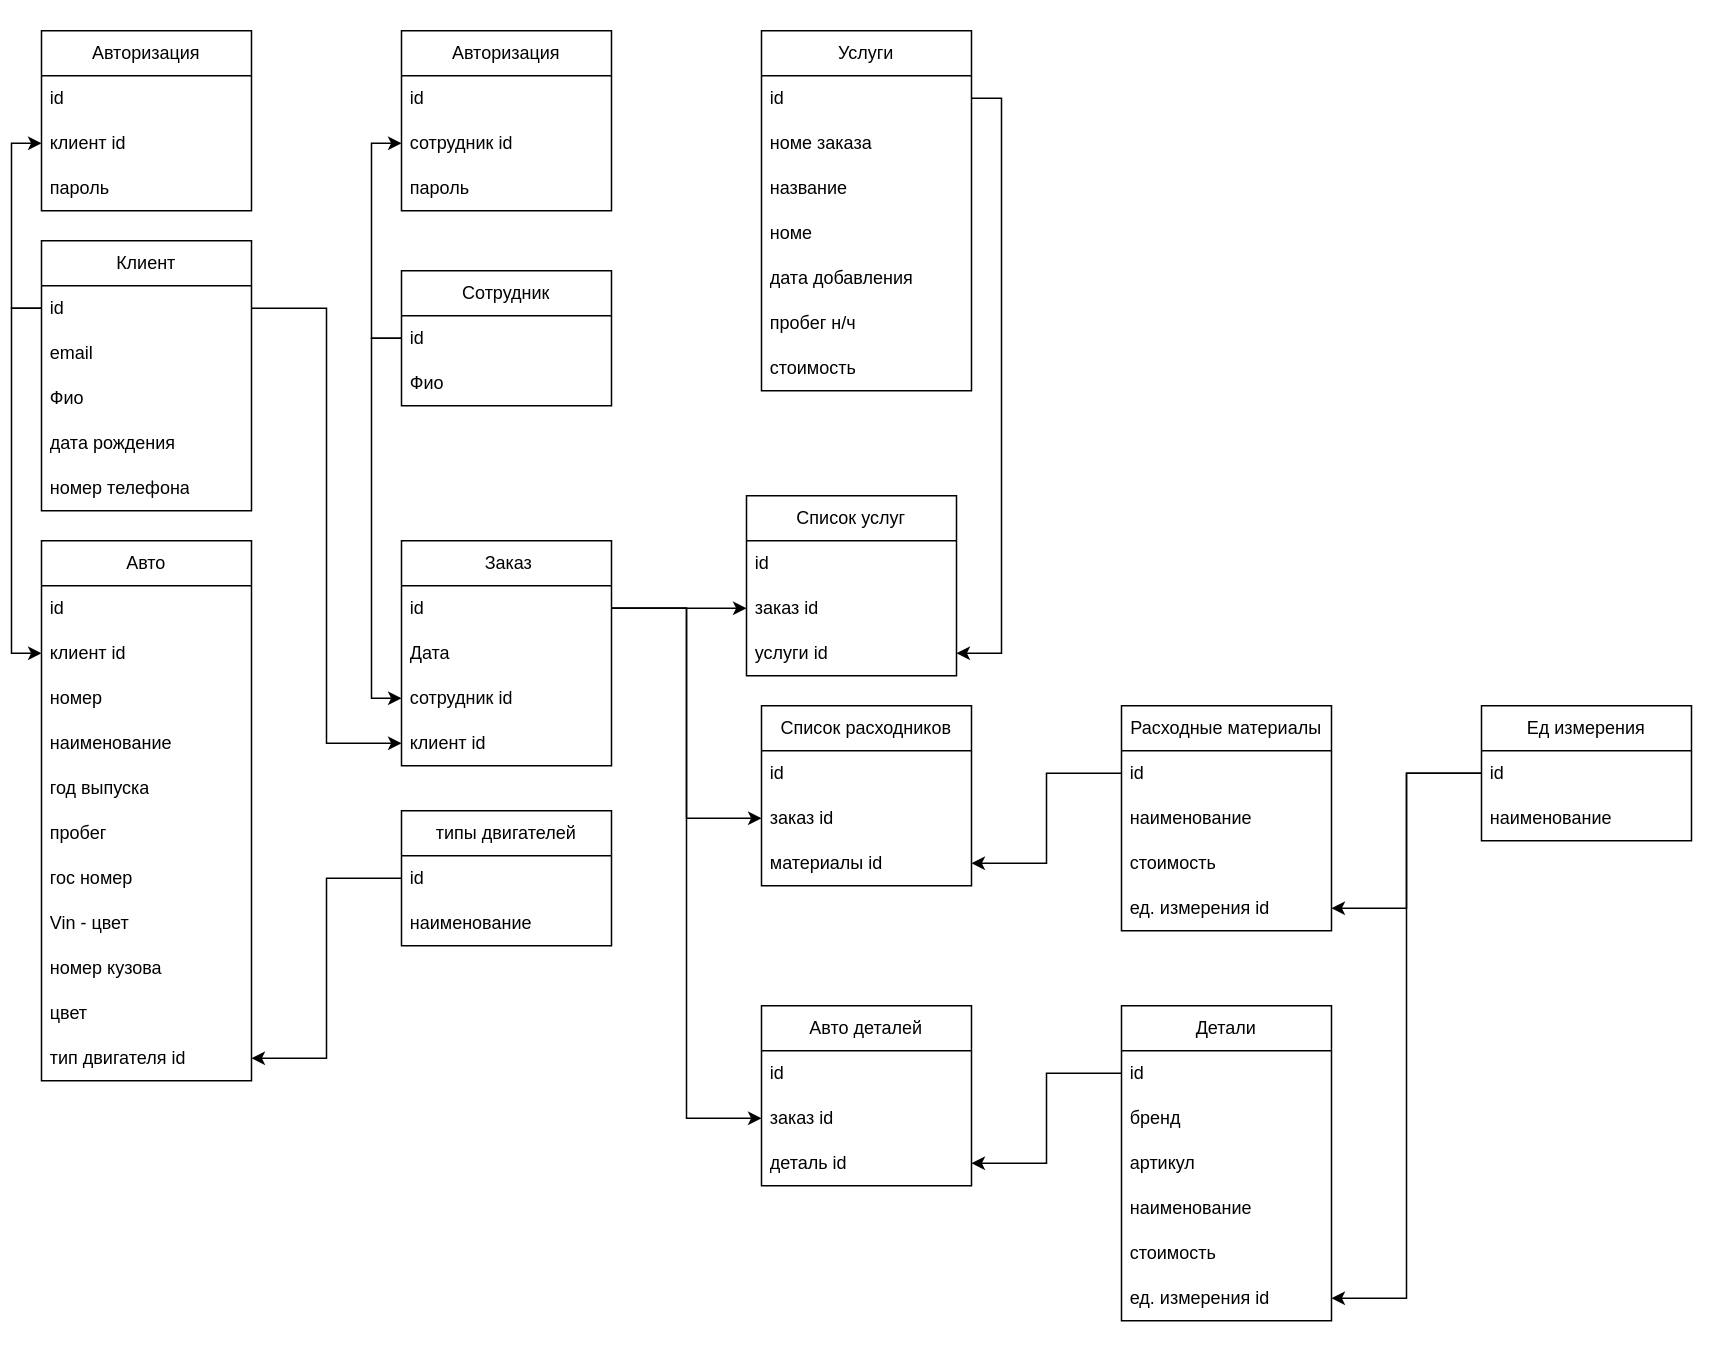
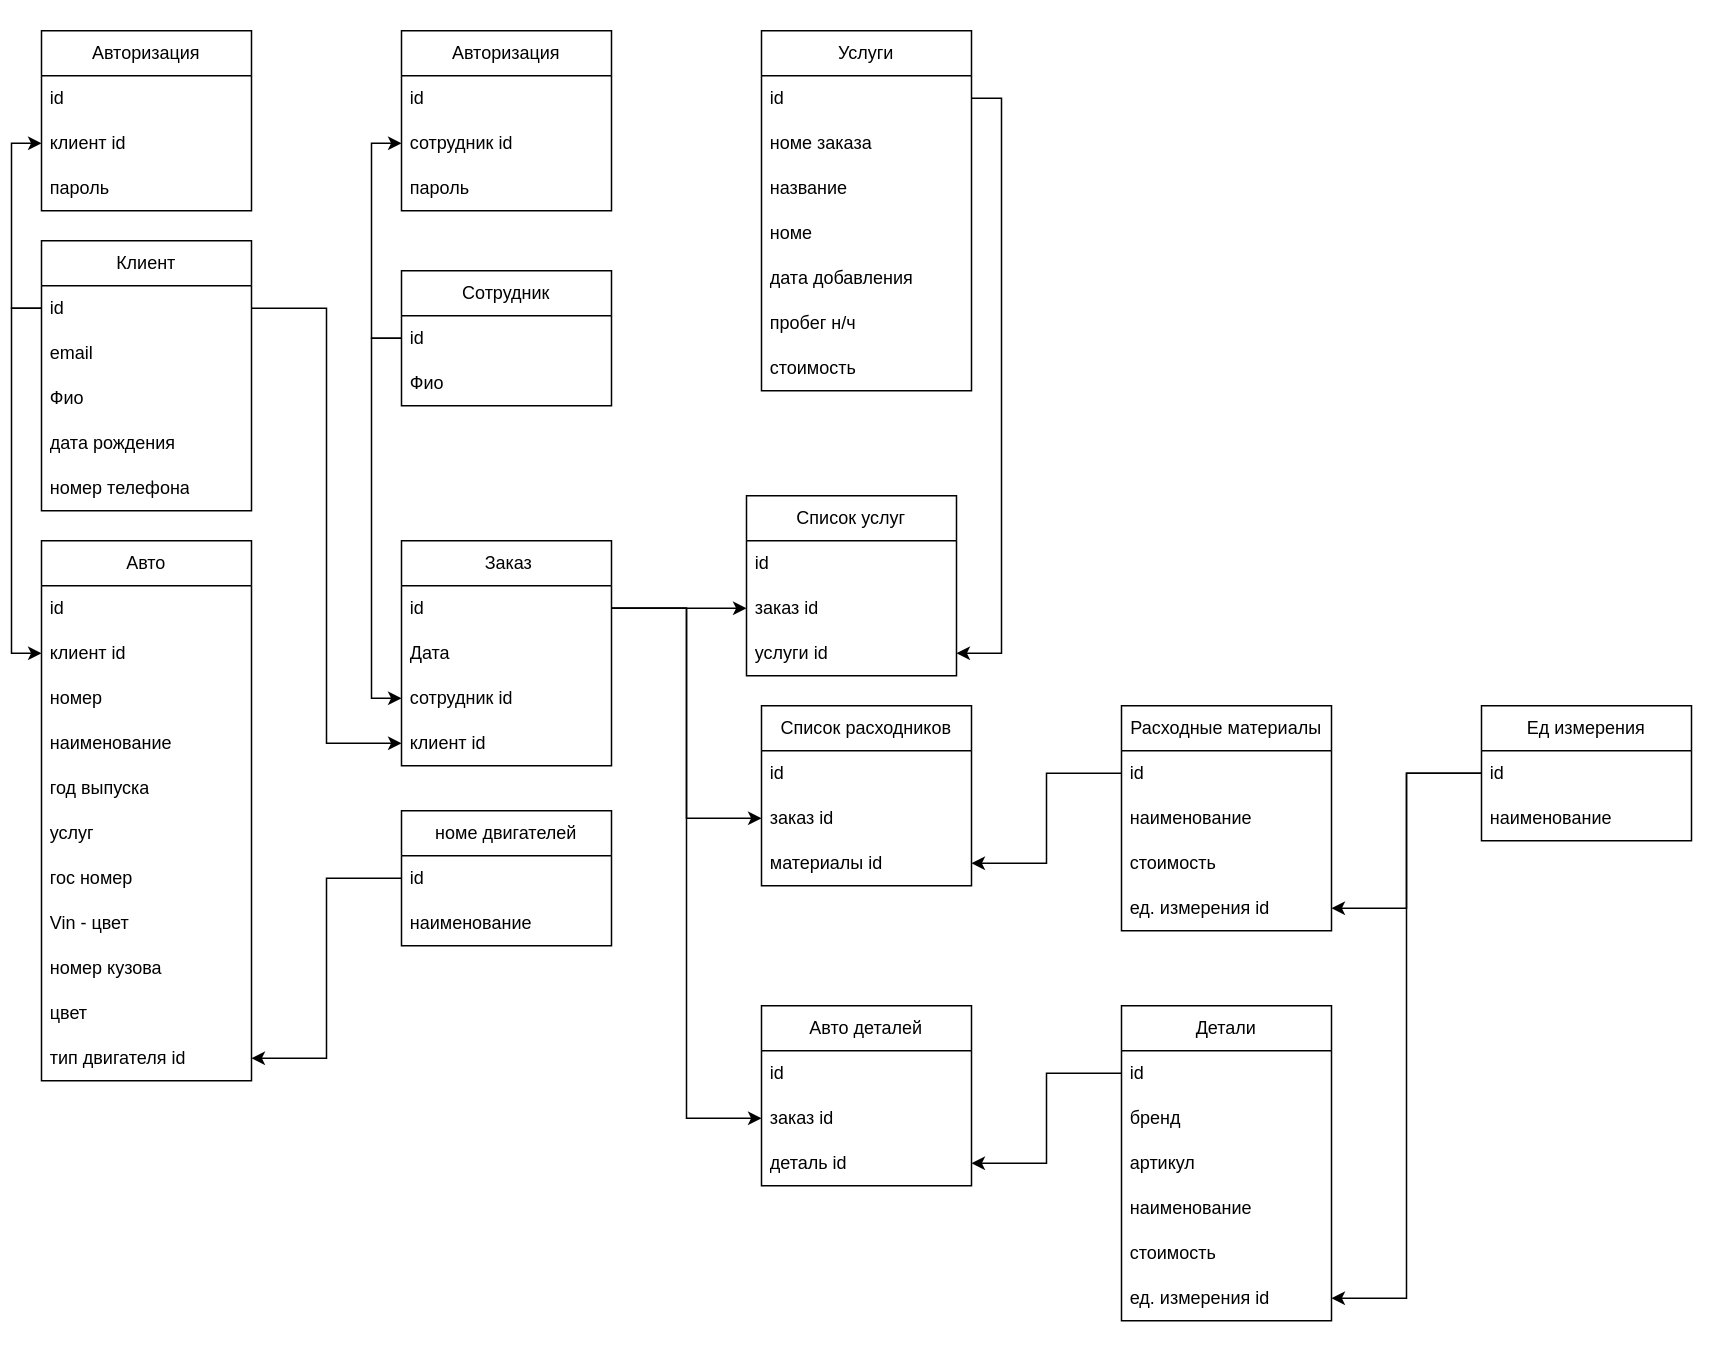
- <mxCell id="14" value="пробег" style="text;strokeColor=none;fillColor=none;align=left;verticalAlign=middle;spacingLeft=4;spacingRight=4;overflow=hidden;points=[[0,0.5],[1,0.5]];portConstraint=eastwest;rotatable=0;whiteSpace=wrap;html=1;" vertex="1" parent="8"><mxGeometry y="180" width="140" height="30" as="geometry" /></mxCell>
+ <mxCell id="14" value="услуг" style="text;strokeColor=none;fillColor=none;align=left;verticalAlign=middle;spacingLeft=4;spacingRight=4;overflow=hidden;points=[[0,0.5],[1,0.5]];portConstraint=eastwest;rotatable=0;whiteSpace=wrap;html=1;" vertex="1" parent="8"><mxGeometry y="180" width="140" height="30" as="geometry" /></mxCell>
- <mxCell id="60" value="типы двигателей" style="swimlane;fontStyle=0;childLayout=stackLayout;horizontal=1;startSize=30;horizontalStack=0;resizeParent=1;resizeParentMax=0;resizeLast=0;collapsible=1;marginBottom=0;whiteSpace=wrap;html=1;" vertex="1" parent="1"><mxGeometry x="260" y="540" width="140" height="90" as="geometry" /></mxCell>
+ <mxCell id="60" value="номе двигателей" style="swimlane;fontStyle=0;childLayout=stackLayout;horizontal=1;startSize=30;horizontalStack=0;resizeParent=1;resizeParentMax=0;resizeLast=0;collapsible=1;marginBottom=0;whiteSpace=wrap;html=1;" vertex="1" parent="1"><mxGeometry x="260" y="540" width="140" height="90" as="geometry" /></mxCell>
